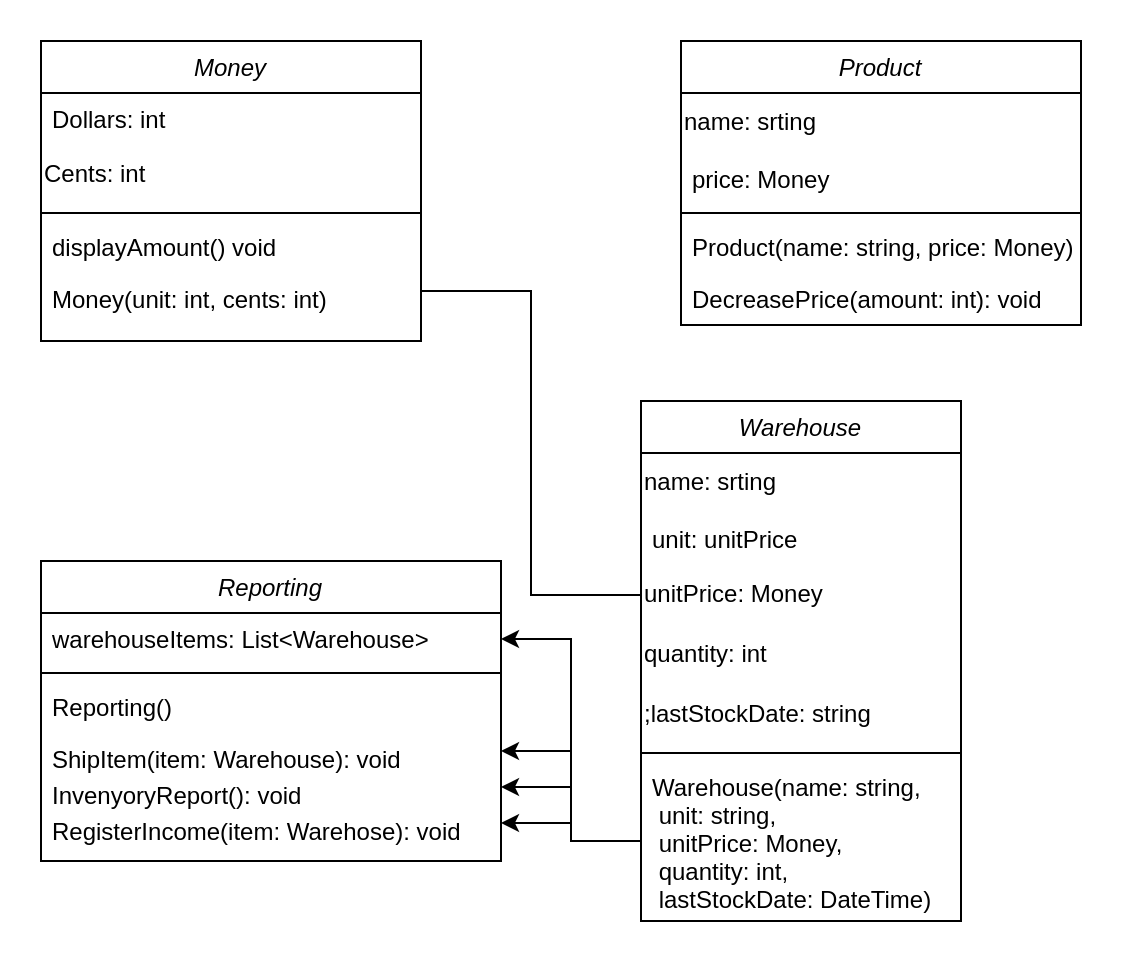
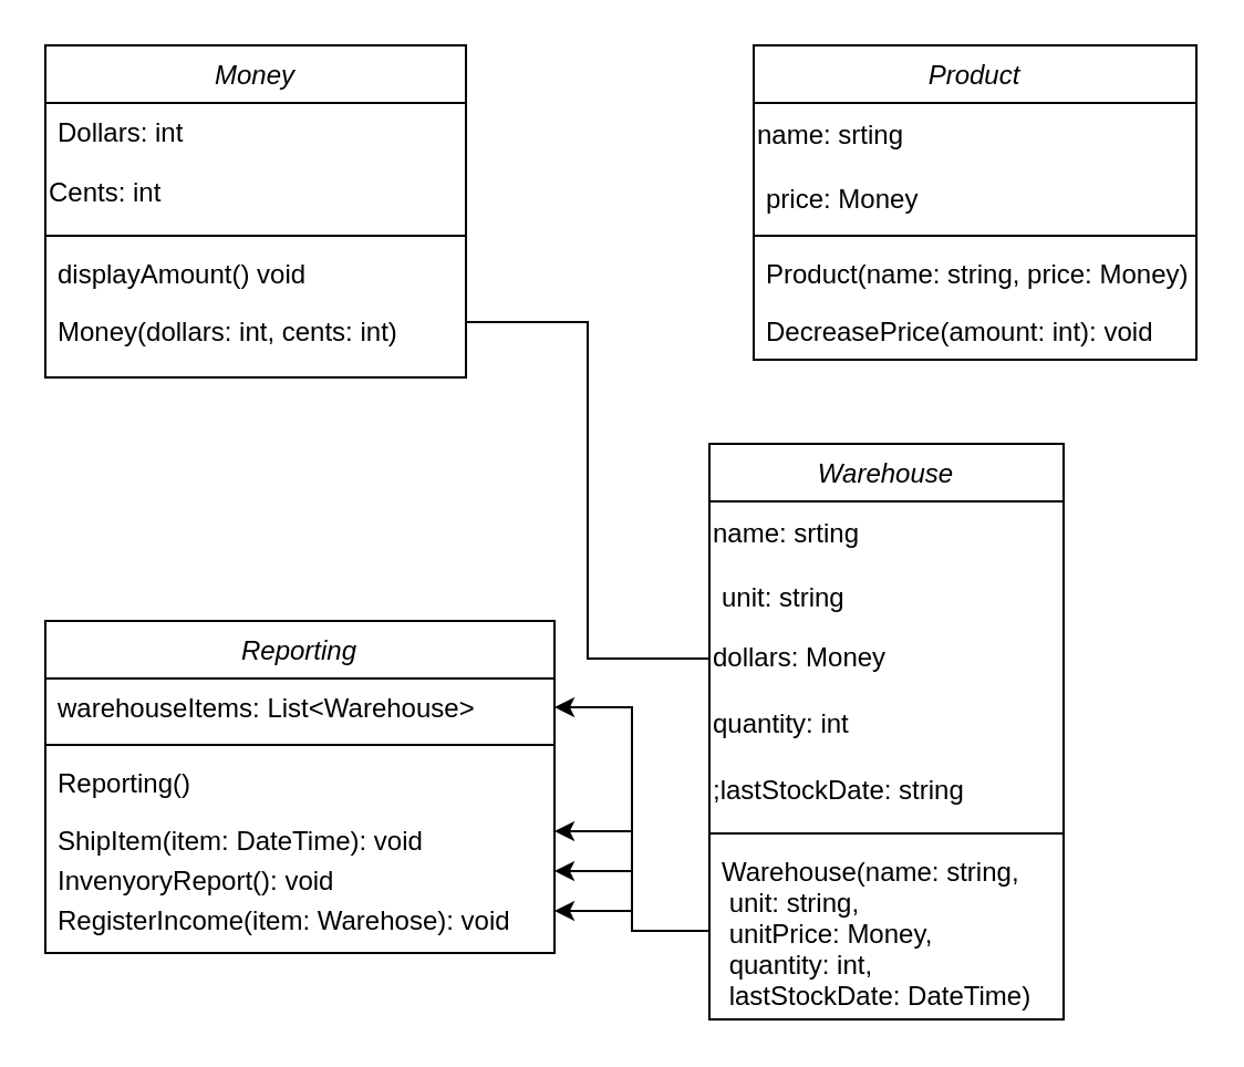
- <mxCell id="7" value="Money(unit: int, cents: int)" style="text;align=left;verticalAlign=top;spacingLeft=4;spacingRight=4;overflow=hidden;rotatable=0;points=[[0,0.5],[1,0.5]];portConstraint=eastwest;" vertex="1" parent="2"><mxGeometry y="116" width="190" height="18" as="geometry" /></mxCell>
+ <mxCell id="7" value="Money(dollars: int, cents: int)" style="text;align=left;verticalAlign=top;spacingLeft=4;spacingRight=4;overflow=hidden;rotatable=0;points=[[0,0.5],[1,0.5]];portConstraint=eastwest;" vertex="1" parent="2"><mxGeometry y="116" width="190" height="18" as="geometry" /></mxCell>
- <mxCell id="16" value="unit: unitPrice" style="text;align=left;verticalAlign=top;spacingLeft=4;spacingRight=4;overflow=hidden;rotatable=0;points=[[0,0.5],[1,0.5]];portConstraint=eastwest;rounded=0;shadow=0;html=0;" vertex="1" parent="14"><mxGeometry y="56" width="160" height="26" as="geometry" /></mxCell>
+ <mxCell id="16" value="unit: string" style="text;align=left;verticalAlign=top;spacingLeft=4;spacingRight=4;overflow=hidden;rotatable=0;points=[[0,0.5],[1,0.5]];portConstraint=eastwest;rounded=0;shadow=0;html=0;" vertex="1" parent="14"><mxGeometry y="56" width="160" height="26" as="geometry" /></mxCell>
- <mxCell id="17" value="unitPrice: Money" style="text;strokeColor=none;align=left;fillColor=none;html=1;verticalAlign=middle;whiteSpace=wrap;rounded=0;" vertex="1" parent="14"><mxGeometry y="82" width="160" height="30" as="geometry" /></mxCell>
+ <mxCell id="17" value="dollars: Money" style="text;strokeColor=none;align=left;fillColor=none;html=1;verticalAlign=middle;whiteSpace=wrap;rounded=0;" vertex="1" parent="14"><mxGeometry y="82" width="160" height="30" as="geometry" /></mxCell>
- <mxCell id="27" value="ShipItem(item: Warehouse): void" style="text;align=left;verticalAlign=top;spacingLeft=4;spacingRight=4;overflow=hidden;rotatable=0;points=[[0,0.5],[1,0.5]];portConstraint=eastwest;" vertex="1" parent="23"><mxGeometry y="86" width="230" height="18" as="geometry" /></mxCell>
+ <mxCell id="27" value="ShipItem(item: DateTime): void" style="text;align=left;verticalAlign=top;spacingLeft=4;spacingRight=4;overflow=hidden;rotatable=0;points=[[0,0.5],[1,0.5]];portConstraint=eastwest;" vertex="1" parent="23"><mxGeometry y="86" width="230" height="18" as="geometry" /></mxCell>
